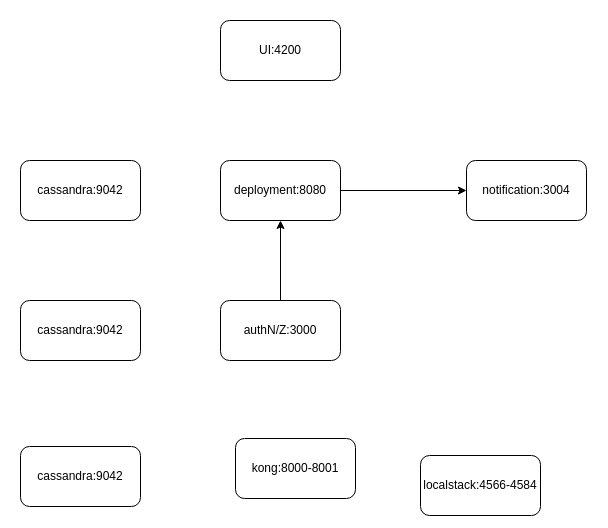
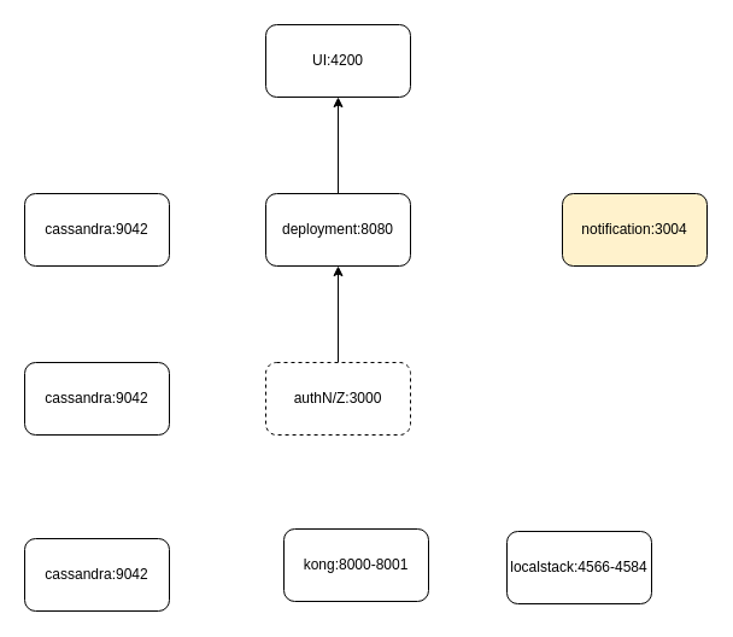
- <mxCell id="7" value="" style="edgeStyle=orthogonalEdgeStyle;rounded=0;orthogonalLoop=1;jettySize=auto;html=1;" parent="1" source="8" target="10" edge="1"><mxGeometry relative="1" as="geometry" /></mxCell>
+ <mxCell id="7" value="" style="edgeStyle=orthogonalEdgeStyle;rounded=0;orthogonalLoop=1;jettySize=auto;html=1;" parent="1" source="8" target="9" edge="1"><mxGeometry relative="1" as="geometry" /></mxCell>
- <mxCell id="10" value="notification:3004" style="rounded=1;whiteSpace=wrap;html=1;" parent="1" vertex="1"><mxGeometry x="466" y="160" width="120" height="60" as="geometry" /></mxCell>
+ <mxCell id="10" value="notification:3004" style="rounded=1;whiteSpace=wrap;html=1;fillColor=#fff2cc;" parent="1" vertex="1"><mxGeometry x="466" y="160" width="120" height="60" as="geometry" /></mxCell>
- <mxCell id="4" value="authN/Z:3000" style="rounded=1;whiteSpace=wrap;html=1;" parent="1" vertex="1"><mxGeometry x="220" y="300" width="120" height="60" as="geometry" /></mxCell>
+ <mxCell id="4" value="authN/Z:3000" style="rounded=1;whiteSpace=wrap;html=1;dashed=1;" parent="1" vertex="1"><mxGeometry x="220" y="300" width="120" height="60" as="geometry" /></mxCell>
- <mxCell id="5" value="localstack:4566-4584" style="rounded=1;whiteSpace=wrap;html=1;" parent="1" vertex="1"><mxGeometry x="420" y="455" width="120" height="60" as="geometry" /></mxCell>
+ <mxCell id="5" value="localstack:4566-4584" style="rounded=1;whiteSpace=wrap;html=1;" parent="1" vertex="1"><mxGeometry x="420" y="440" width="120" height="60" as="geometry" /></mxCell>
